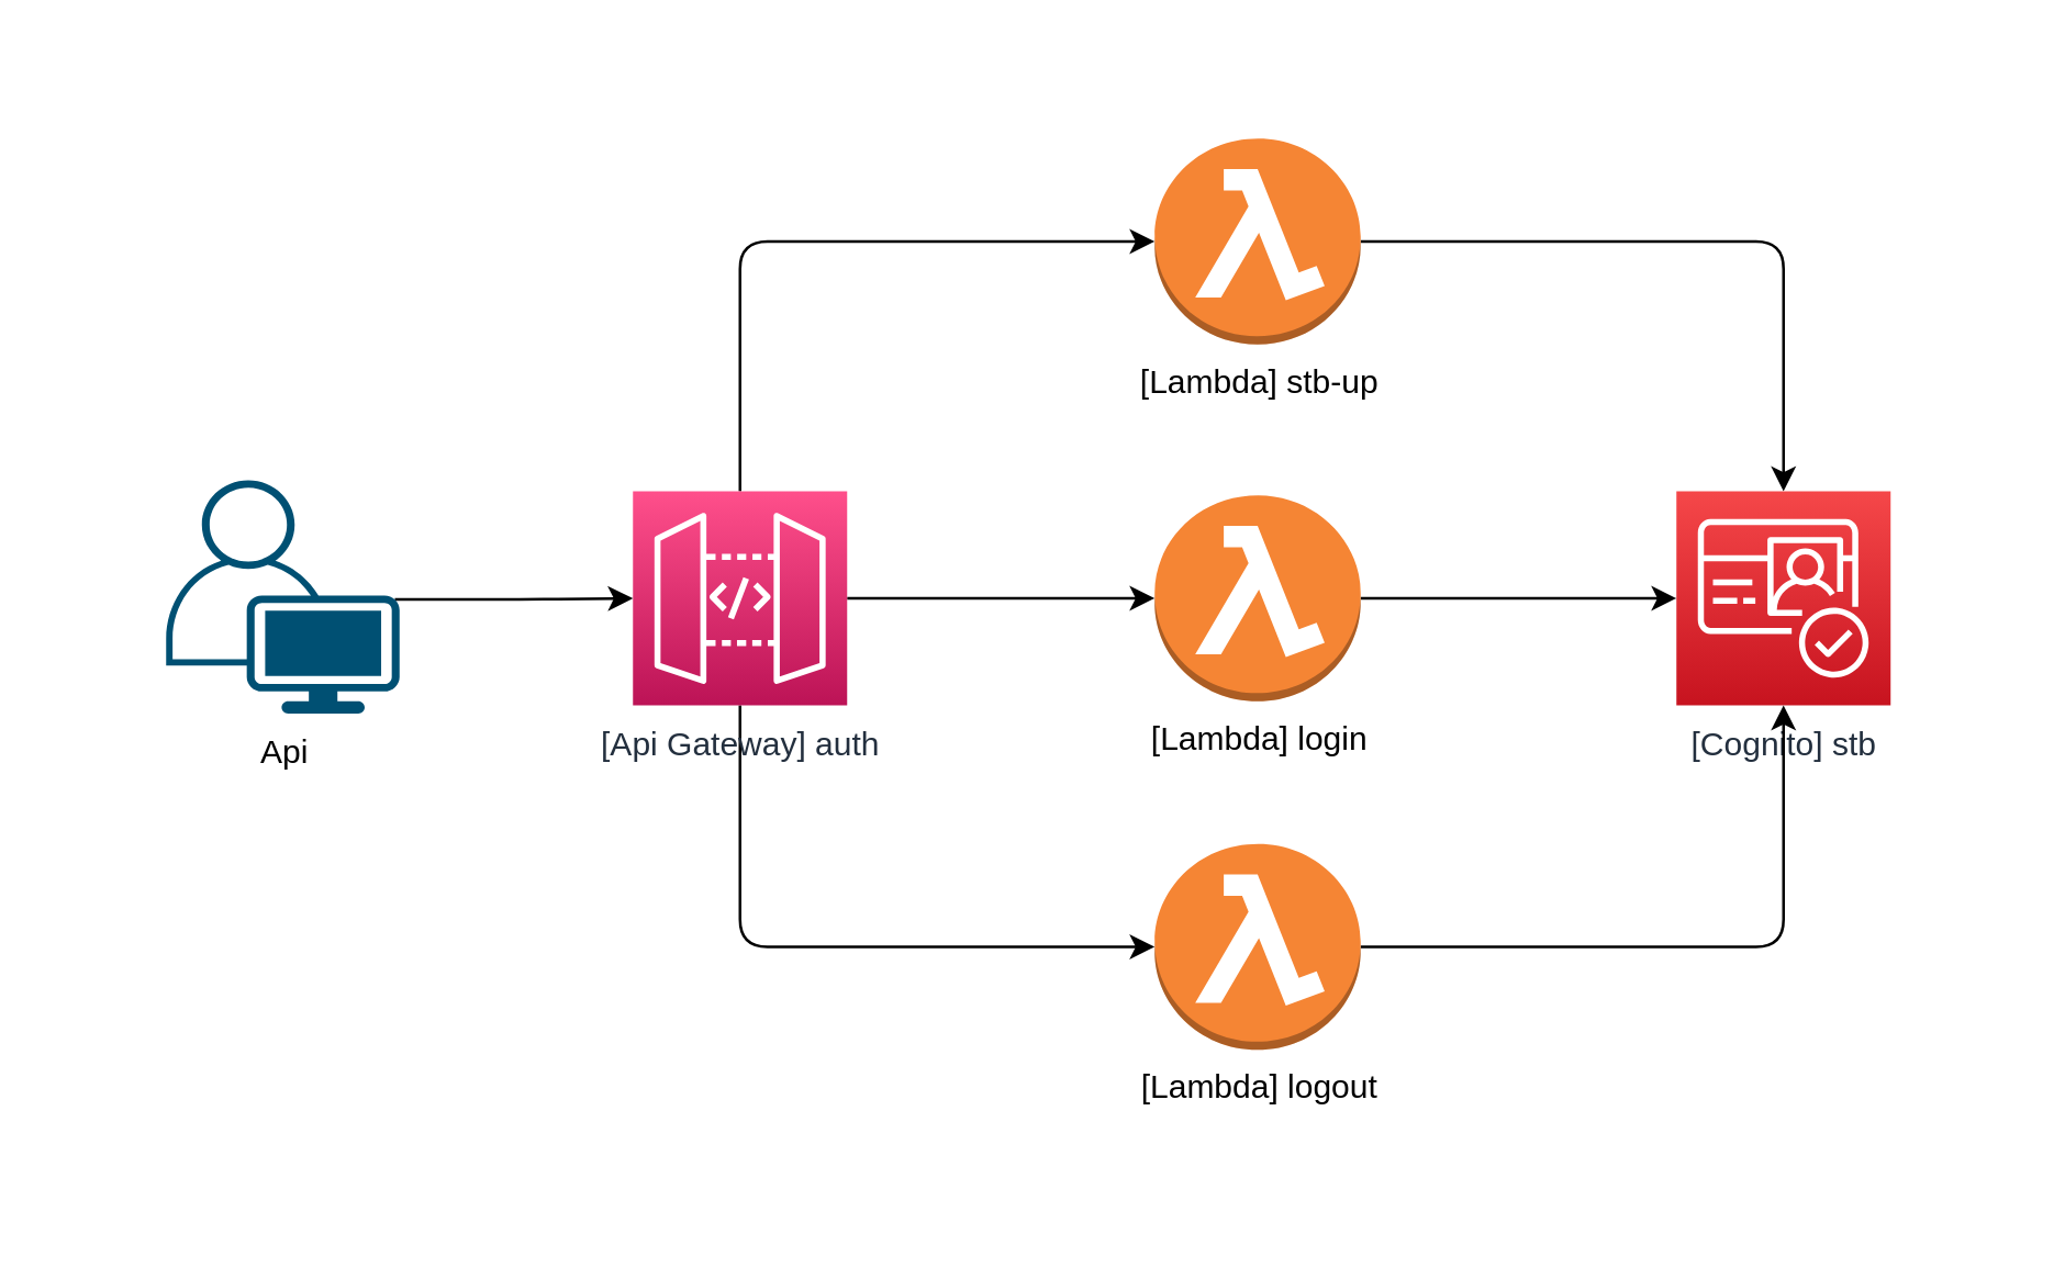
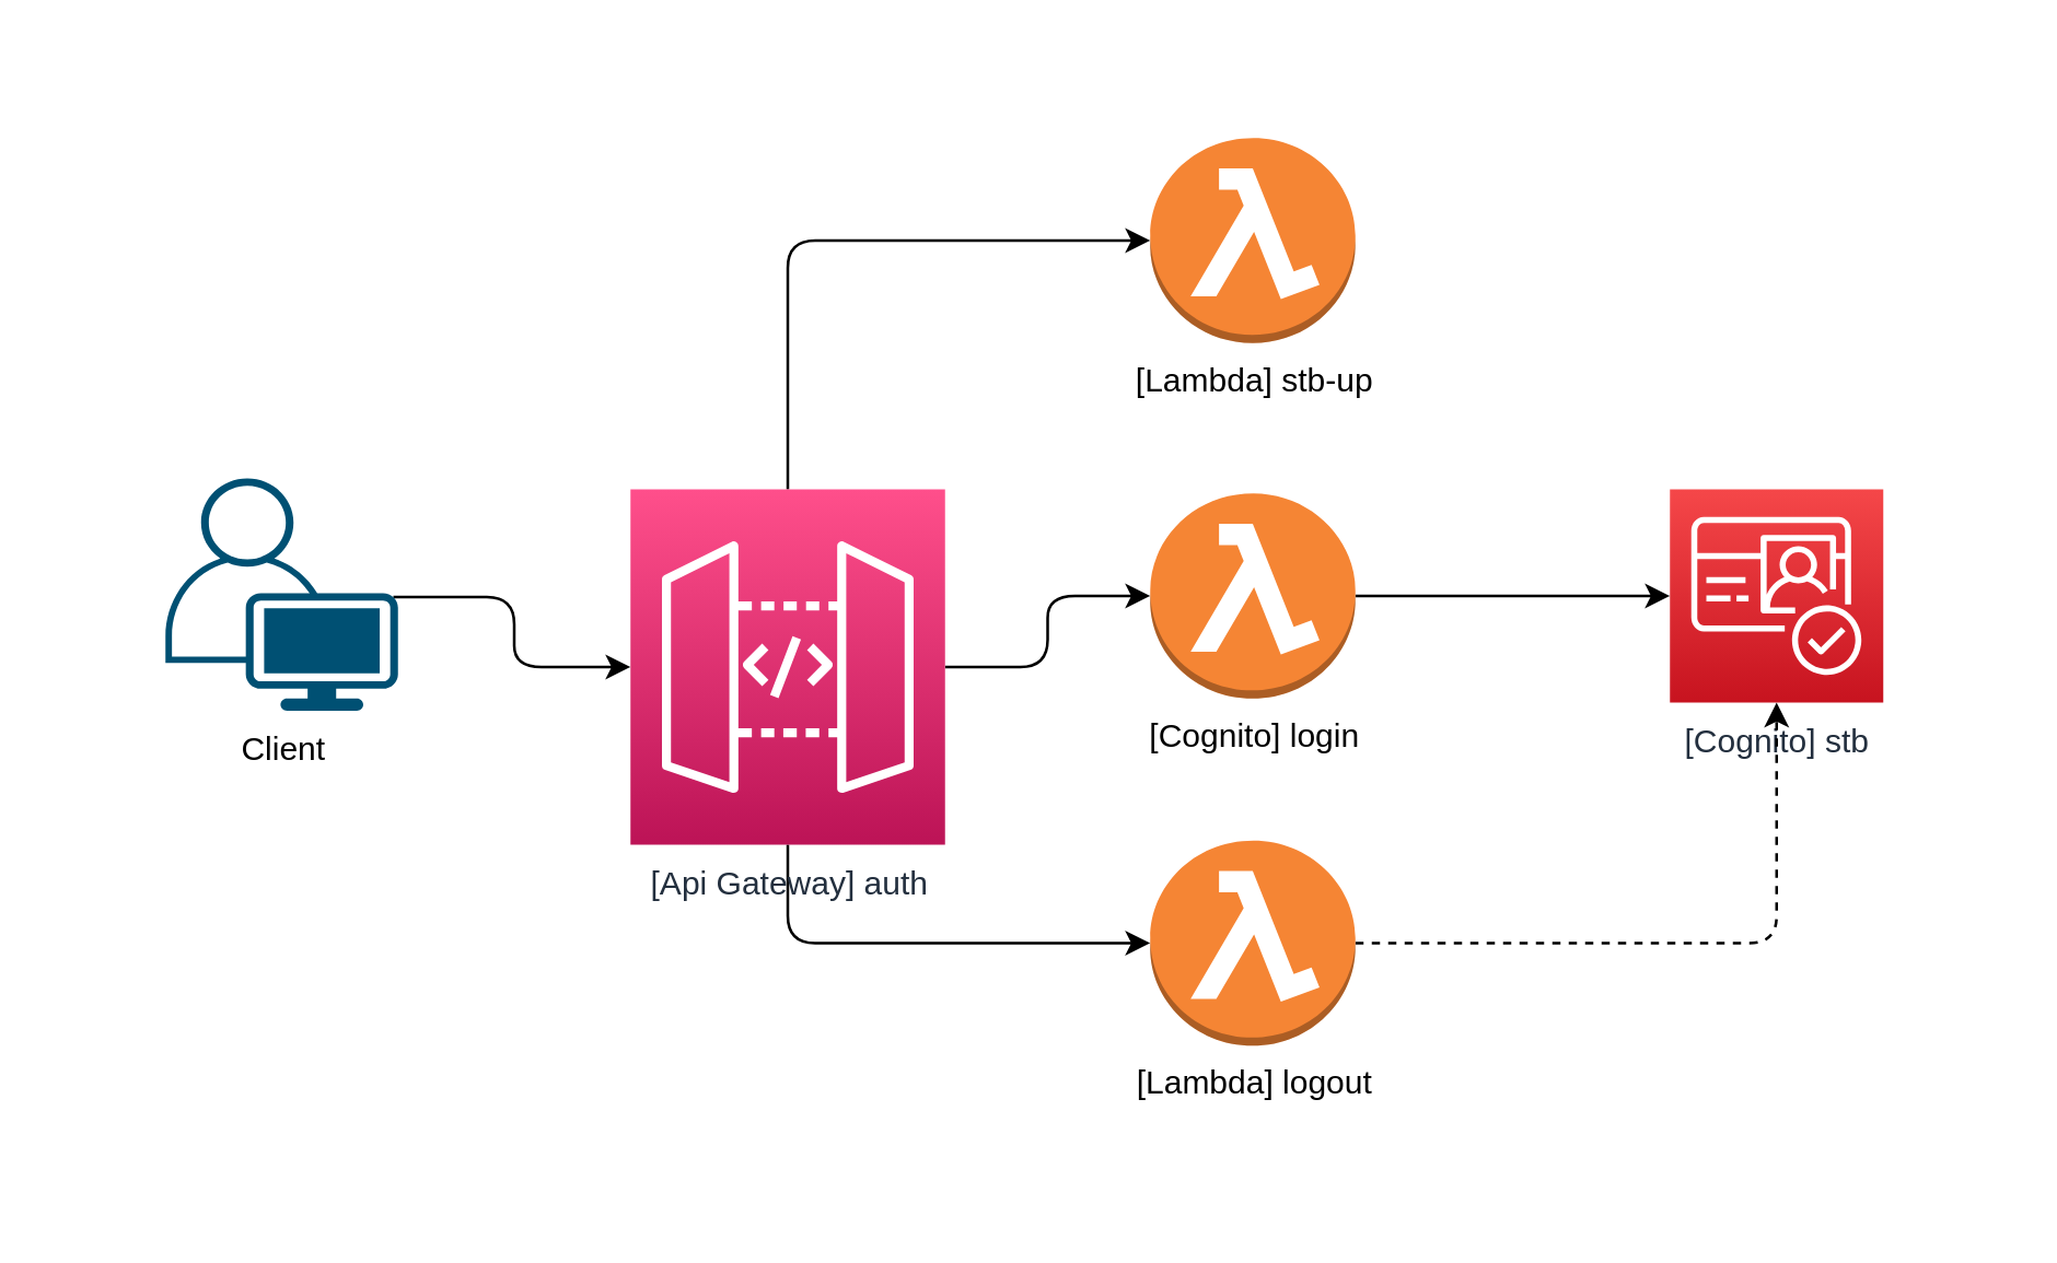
- <mxCell id="7" style="edgeStyle=orthogonalEdgeStyle;orthogonalLoop=1;jettySize=auto;html=1;exitX=1;exitY=0.5;exitDx=0;exitDy=0;exitPerimeter=0;entryX=0.5;entryY=0;entryDx=0;entryDy=0;entryPerimeter=0;rounded=1;" edge="1" parent="1" source="8" target="9"><mxGeometry relative="1" as="geometry" /></mxCell>
- <mxCell id="6" value="[Api Gateway] auth" style="sketch=0;points=[[0,0,0],[0.25,0,0],[0.5,0,0],[0.75,0,0],[1,0,0],[0,1,0],[0.25,1,0],[0.5,1,0],[0.75,1,0],[1,1,0],[0,0.25,0],[0,0.5,0],[0,0.75,0],[1,0.25,0],[1,0.5,0],[1,0.75,0]];outlineConnect=0;fontColor=#232F3E;gradientColor=#FF4F8B;gradientDirection=north;fillColor=#BC1356;strokeColor=#ffffff;dashed=0;verticalLabelPosition=bottom;verticalAlign=top;align=center;html=1;fontSize=12;fontStyle=0;aspect=fixed;shape=mxgraph.aws4.resourceIcon;resIcon=mxgraph.aws4.api_gateway;" parent="1" vertex="1"><mxGeometry x="230" y="178.5" width="78" height="78" as="geometry" /></mxCell>
+ <mxCell id="6" value="[Api Gateway] auth" style="sketch=0;points=[[0,0,0],[0.25,0,0],[0.5,0,0],[0.75,0,0],[1,0,0],[0,1,0],[0.25,1,0],[0.5,1,0],[0.75,1,0],[1,1,0],[0,0.25,0],[0,0.5,0],[0,0.75,0],[1,0.25,0],[1,0.5,0],[1,0.75,0]];outlineConnect=0;fontColor=#232F3E;gradientColor=#FF4F8B;gradientDirection=north;fillColor=#BC1356;strokeColor=#ffffff;dashed=0;verticalLabelPosition=bottom;verticalAlign=top;align=center;html=1;fontSize=12;fontStyle=0;aspect=fixed;shape=mxgraph.aws4.resourceIcon;resIcon=mxgraph.aws4.api_gateway;" parent="1" vertex="1"><mxGeometry x="230" y="178.5" width="115" height="130" as="geometry" /></mxCell>
- <mxCell id="13" value="[Lambda] login" style="outlineConnect=0;dashed=0;verticalLabelPosition=bottom;verticalAlign=top;align=center;html=1;shape=mxgraph.aws3.lambda_function;fillColor=#F58534;gradientColor=none;" vertex="1" parent="1"><mxGeometry x="420" y="180" width="75" height="75" as="geometry" /></mxCell>
+ <mxCell id="13" value="[Cognito] login" style="outlineConnect=0;dashed=0;verticalLabelPosition=bottom;verticalAlign=top;align=center;html=1;shape=mxgraph.aws3.lambda_function;fillColor=#F58534;gradientColor=none;" vertex="1" parent="1"><mxGeometry x="420" y="180" width="75" height="75" as="geometry" /></mxCell>
- <mxCell id="11" value="Api" style="points=[[0.35,0,0],[0.98,0.51,0],[1,0.71,0],[0.67,1,0],[0,0.795,0],[0,0.65,0]];verticalLabelPosition=bottom;sketch=0;html=1;verticalAlign=top;aspect=fixed;align=center;pointerEvents=1;shape=mxgraph.cisco19.user;fillColor=#005073;strokeColor=none;" parent="1" vertex="1"><mxGeometry x="60" y="174.5" width="85" height="85" as="geometry" /></mxCell>
+ <mxCell id="11" value="Client" style="points=[[0.35,0,0],[0.98,0.51,0],[1,0.71,0],[0.67,1,0],[0,0.795,0],[0,0.65,0]];verticalLabelPosition=bottom;sketch=0;html=1;verticalAlign=top;aspect=fixed;align=center;pointerEvents=1;shape=mxgraph.cisco19.user;fillColor=#005073;strokeColor=none;" parent="1" vertex="1"><mxGeometry x="60" y="174.5" width="85" height="85" as="geometry" /></mxCell>
- <mxCell id="14" style="edgeStyle=orthogonalEdgeStyle;rounded=1;orthogonalLoop=1;jettySize=auto;html=1;exitX=1;exitY=0.5;exitDx=0;exitDy=0;exitPerimeter=0;" edge="1" parent="1" source="15" target="9"><mxGeometry relative="1" as="geometry" /></mxCell>
+ <mxCell id="14" style="edgeStyle=orthogonalEdgeStyle;rounded=1;orthogonalLoop=1;jettySize=auto;html=1;exitX=1;exitY=0.5;exitDx=0;exitDy=0;exitPerimeter=0;dashed=1;" edge="1" parent="1" source="15" target="9"><mxGeometry relative="1" as="geometry" /></mxCell>
